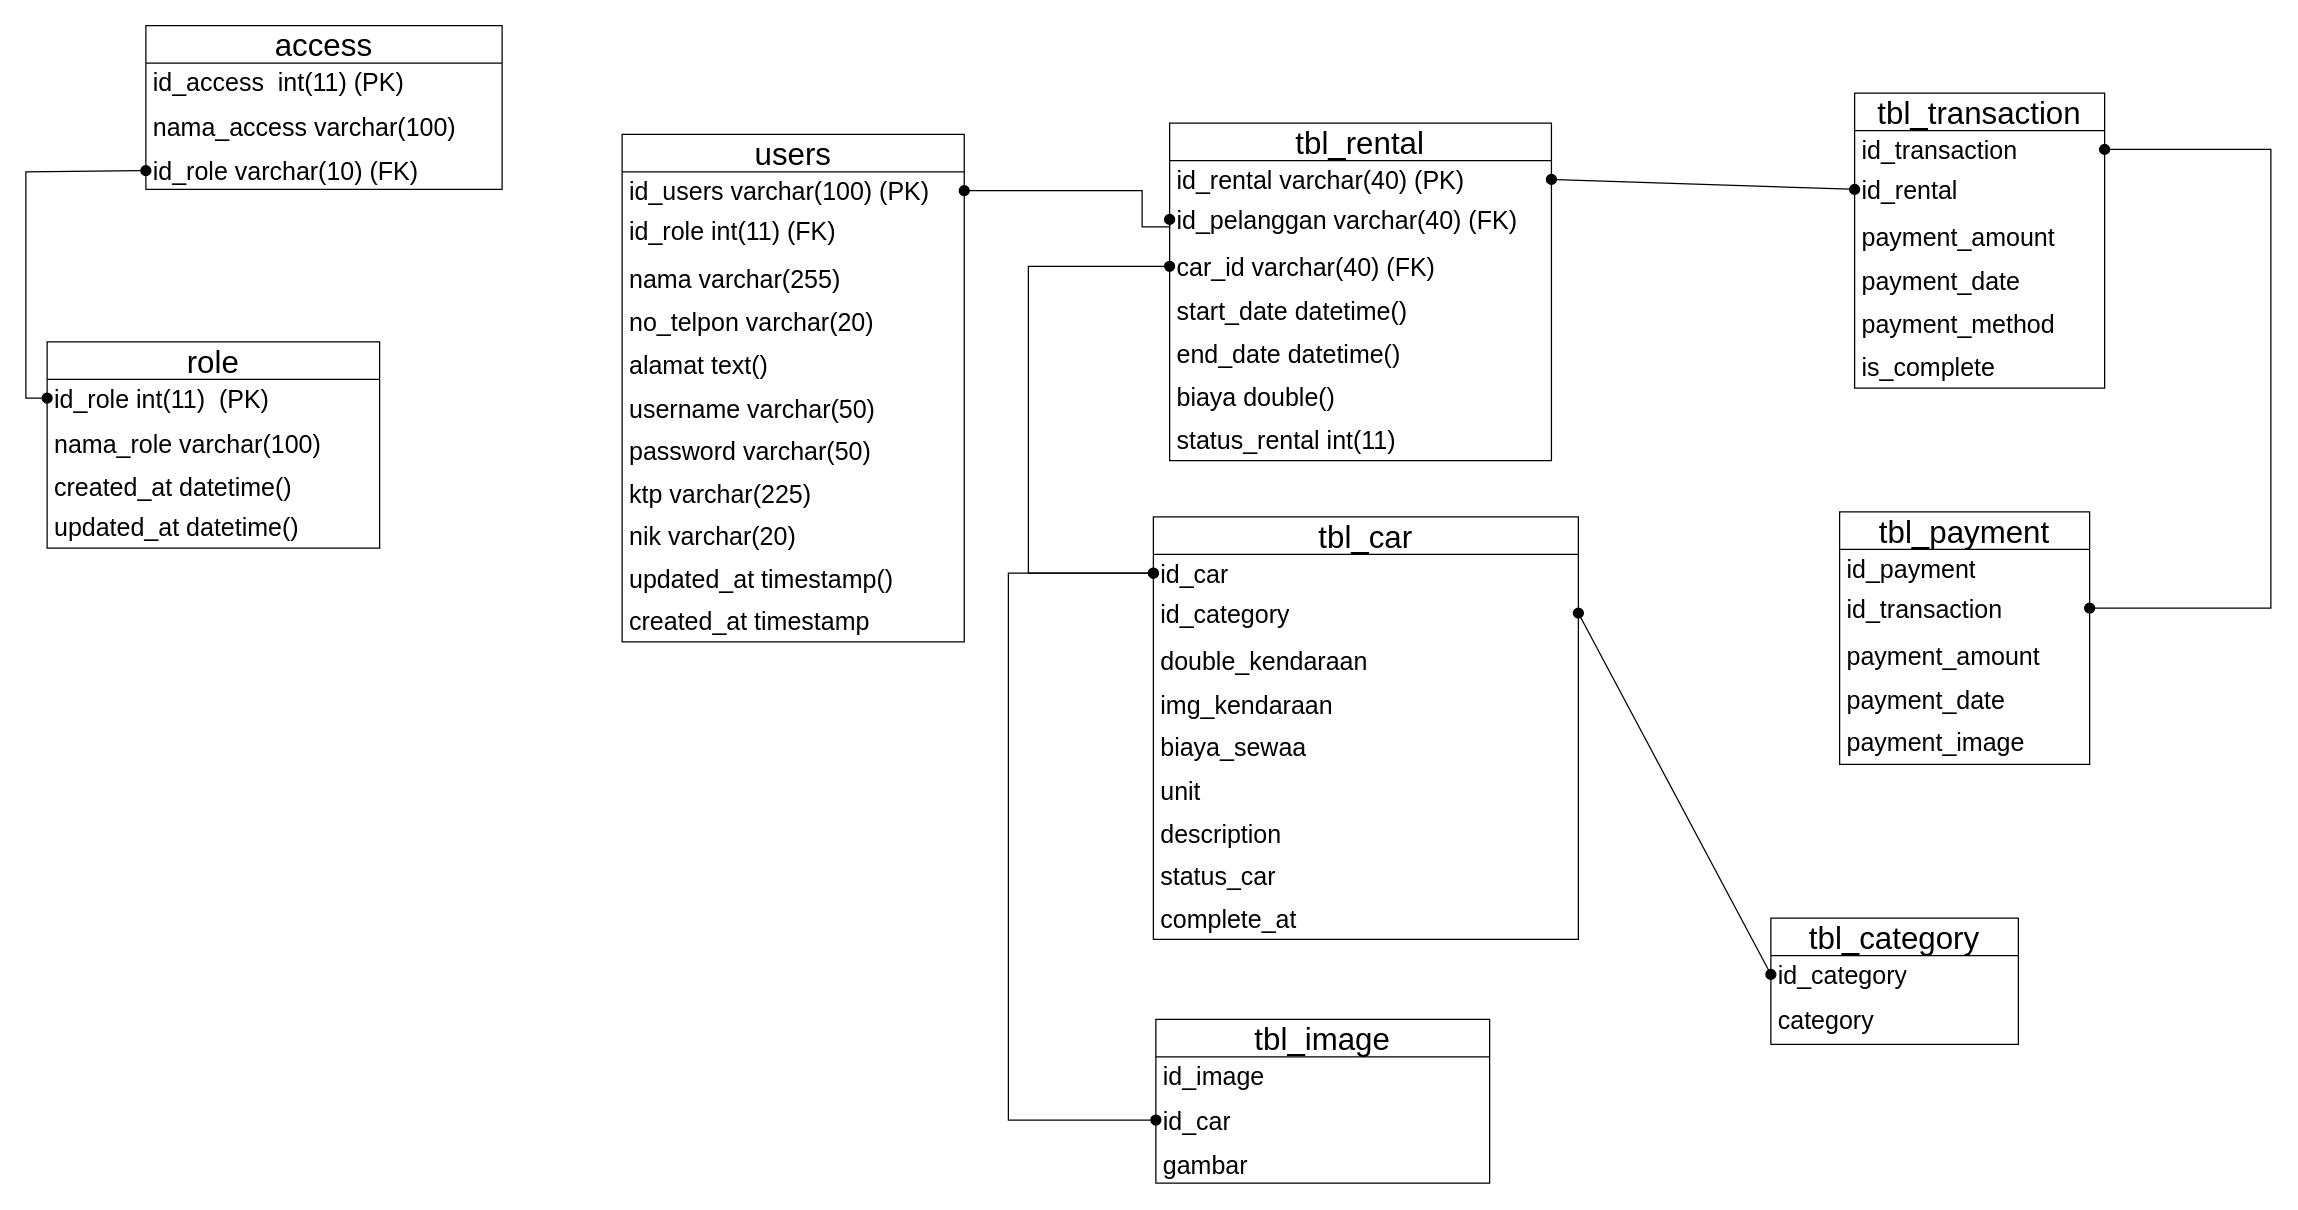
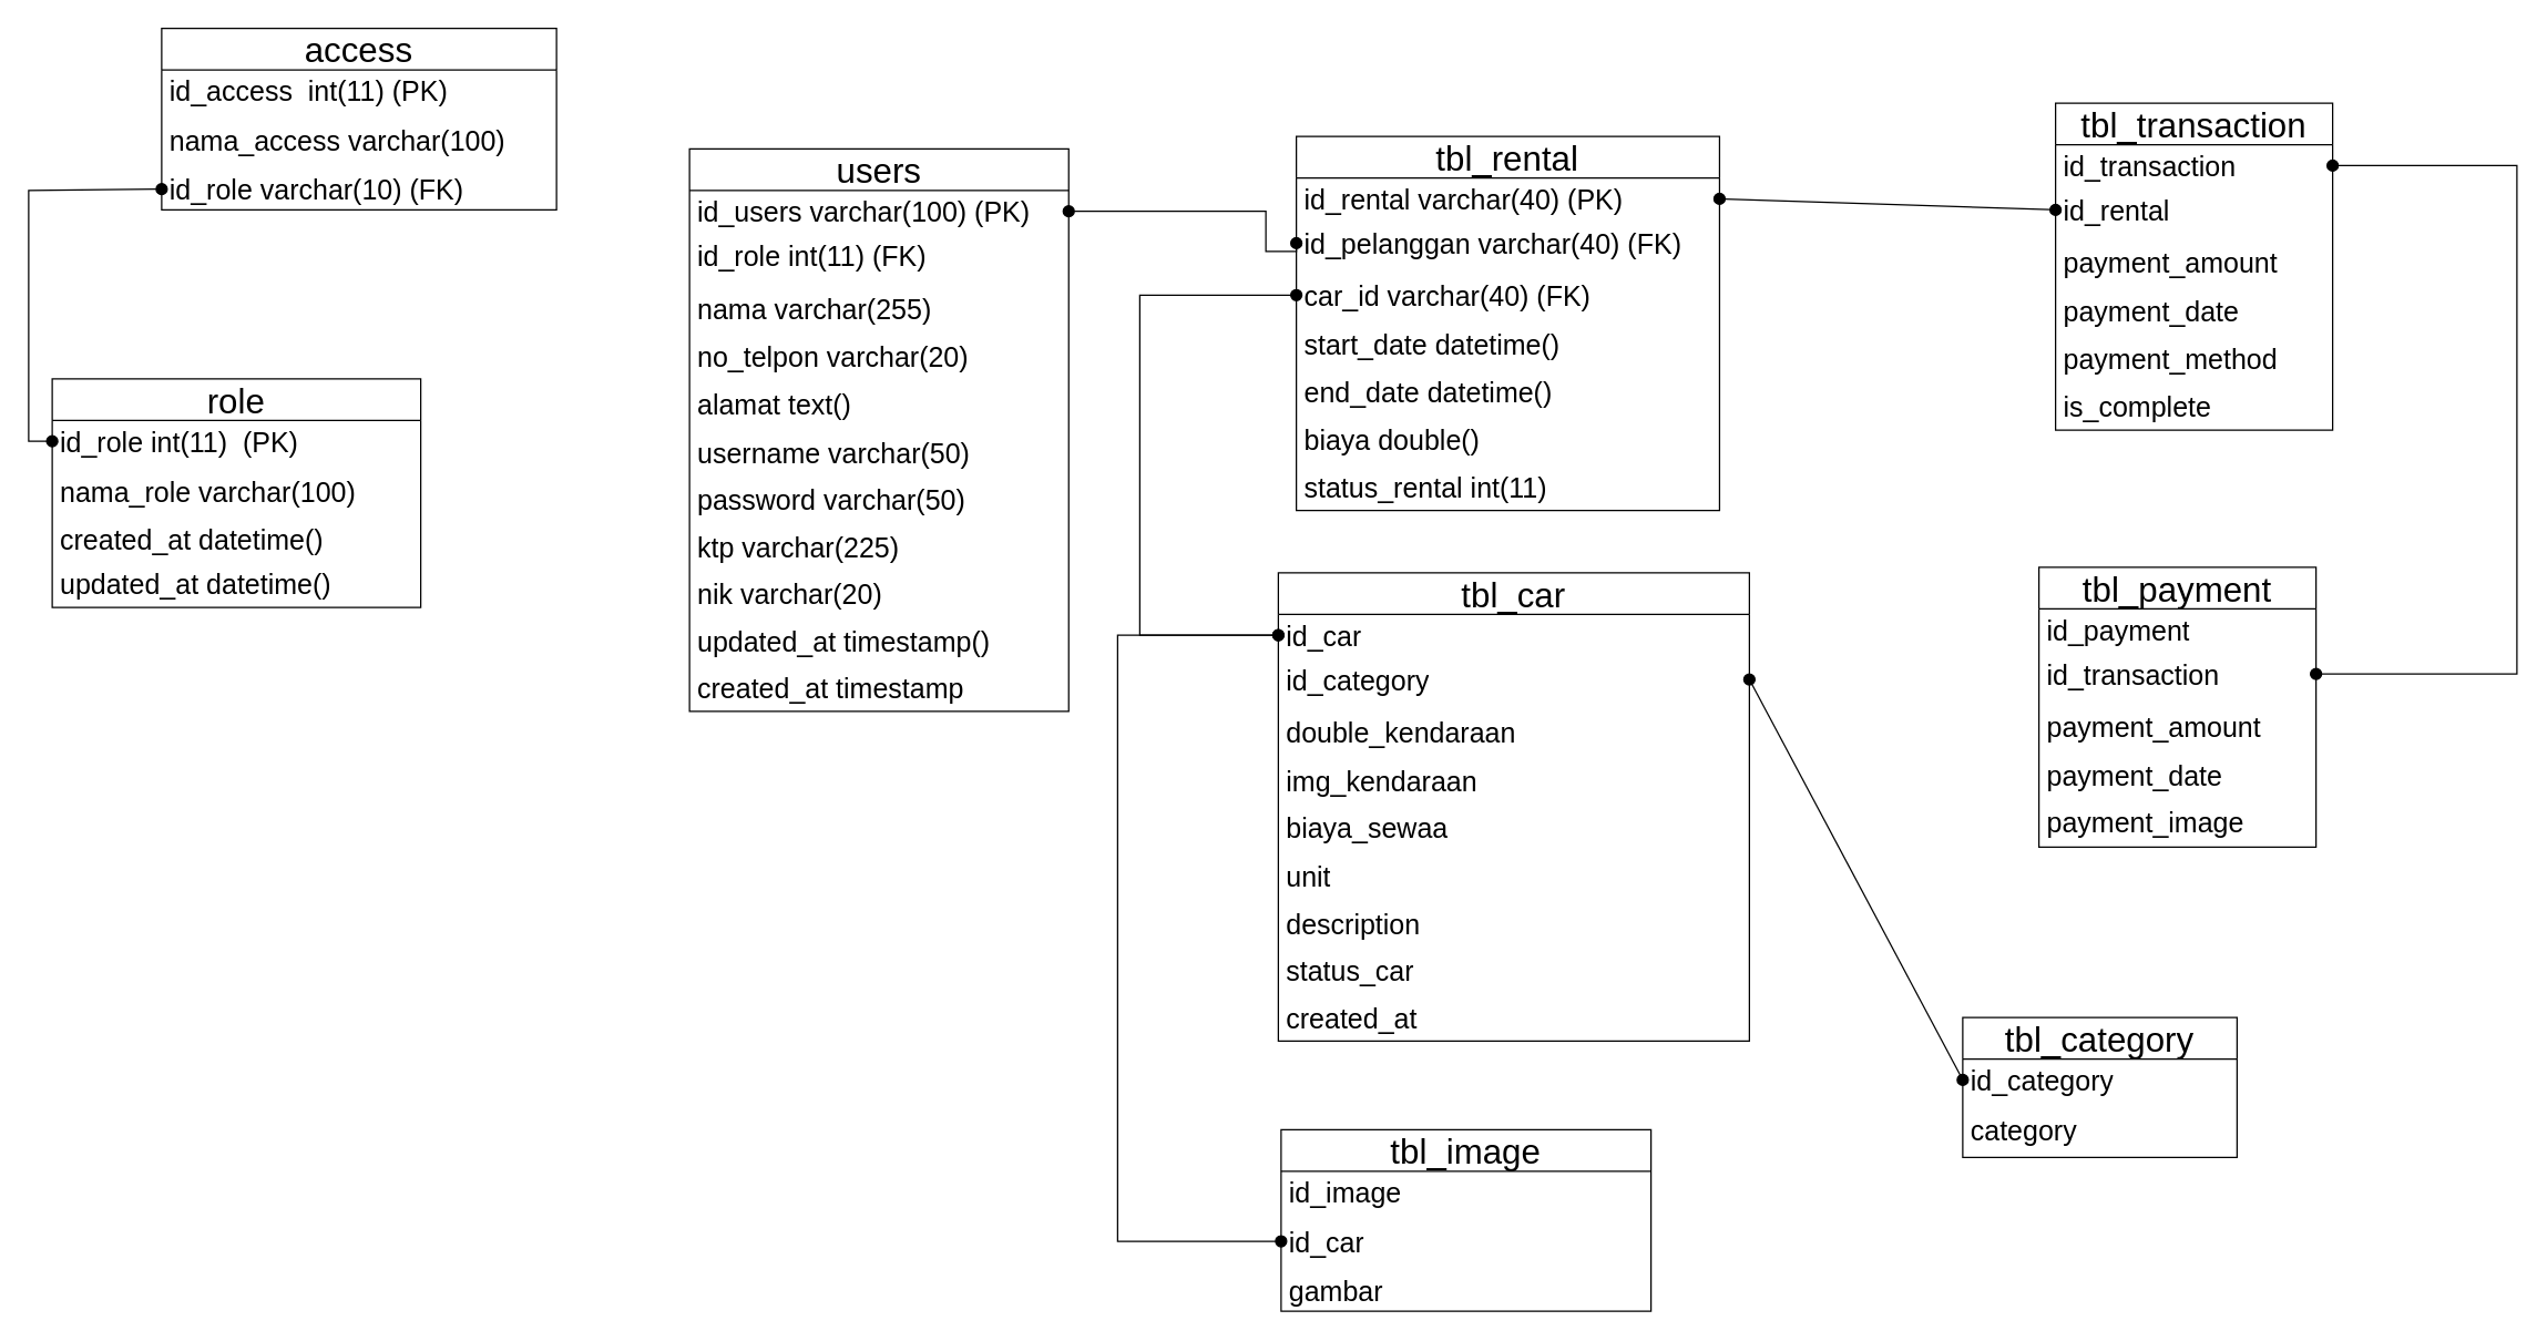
- <mxCell id="57" value="&lt;font style=&quot;font-size: 20px;&quot;&gt;complete_at&lt;/font&gt;" style="text;strokeColor=none;fillColor=none;align=left;verticalAlign=middle;spacingLeft=4;spacingRight=4;overflow=hidden;points=[[0,0.5],[1,0.5]];portConstraint=eastwest;rotatable=0;whiteSpace=wrap;html=1;fontSize=16;" parent="48" vertex="1"><mxGeometry y="304" width="340" height="34" as="geometry" /></mxCell>
+ <mxCell id="57" value="&lt;font style=&quot;font-size: 20px;&quot;&gt;created_at&lt;/font&gt;" style="text;strokeColor=none;fillColor=none;align=left;verticalAlign=middle;spacingLeft=4;spacingRight=4;overflow=hidden;points=[[0,0.5],[1,0.5]];portConstraint=eastwest;rotatable=0;whiteSpace=wrap;html=1;fontSize=16;" parent="48" vertex="1"><mxGeometry y="304" width="340" height="34" as="geometry" /></mxCell>
